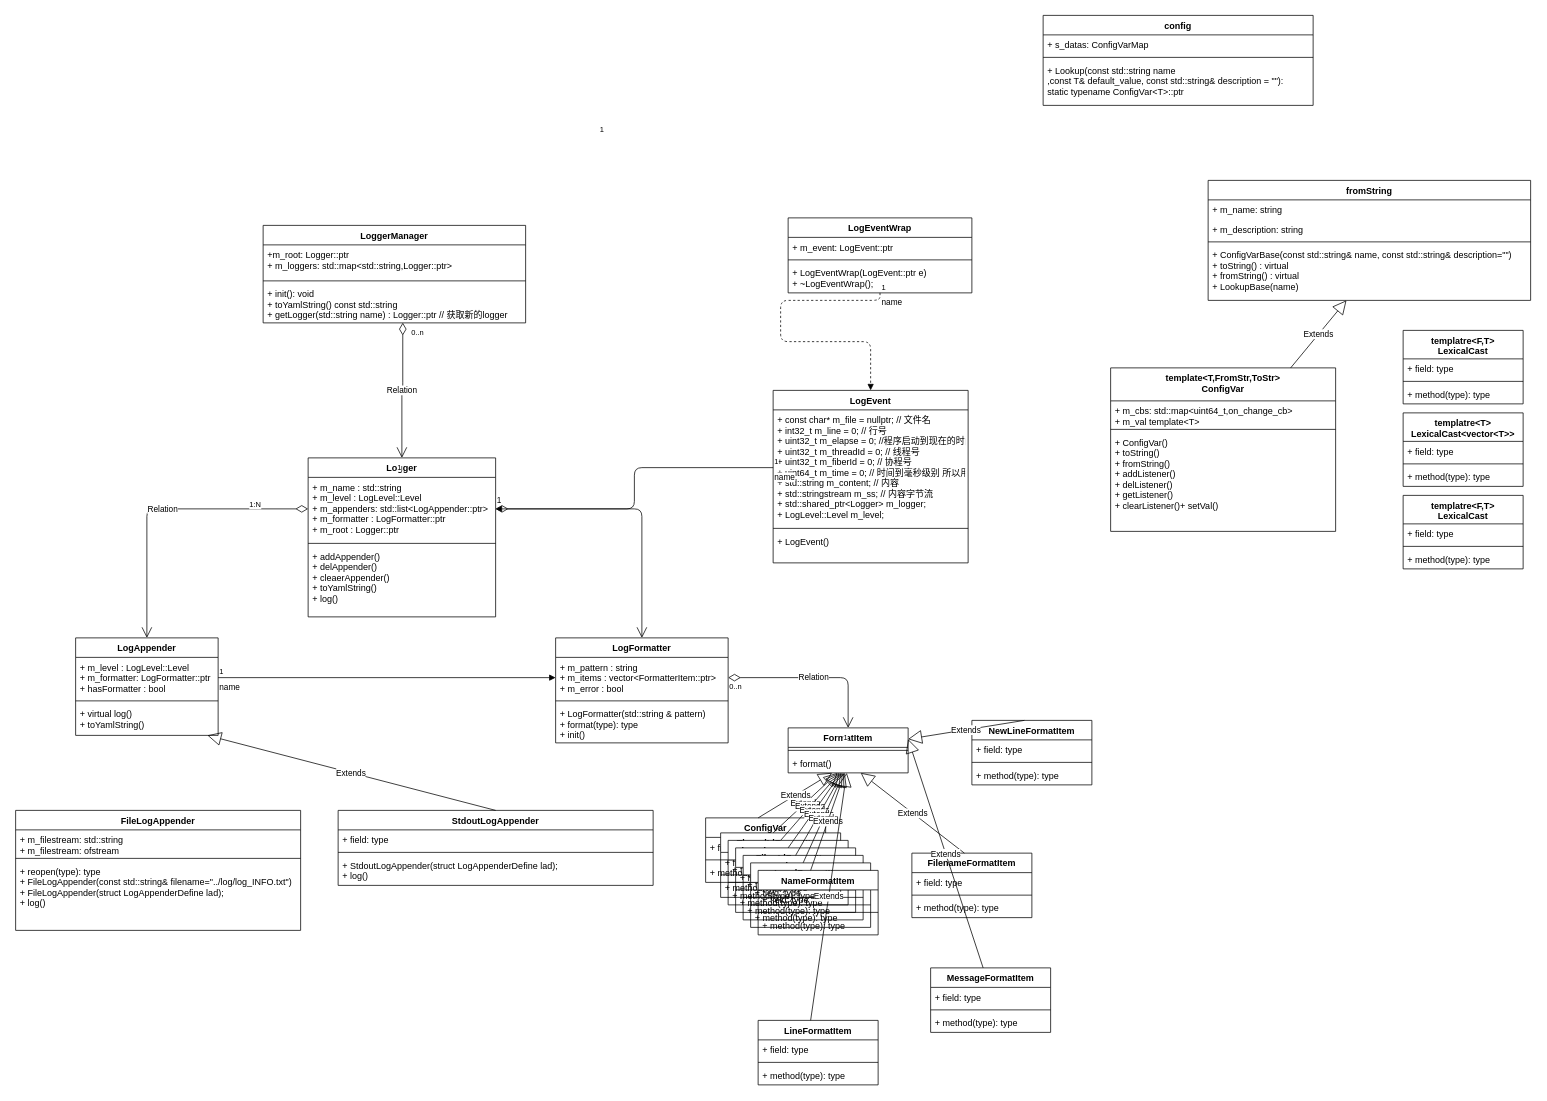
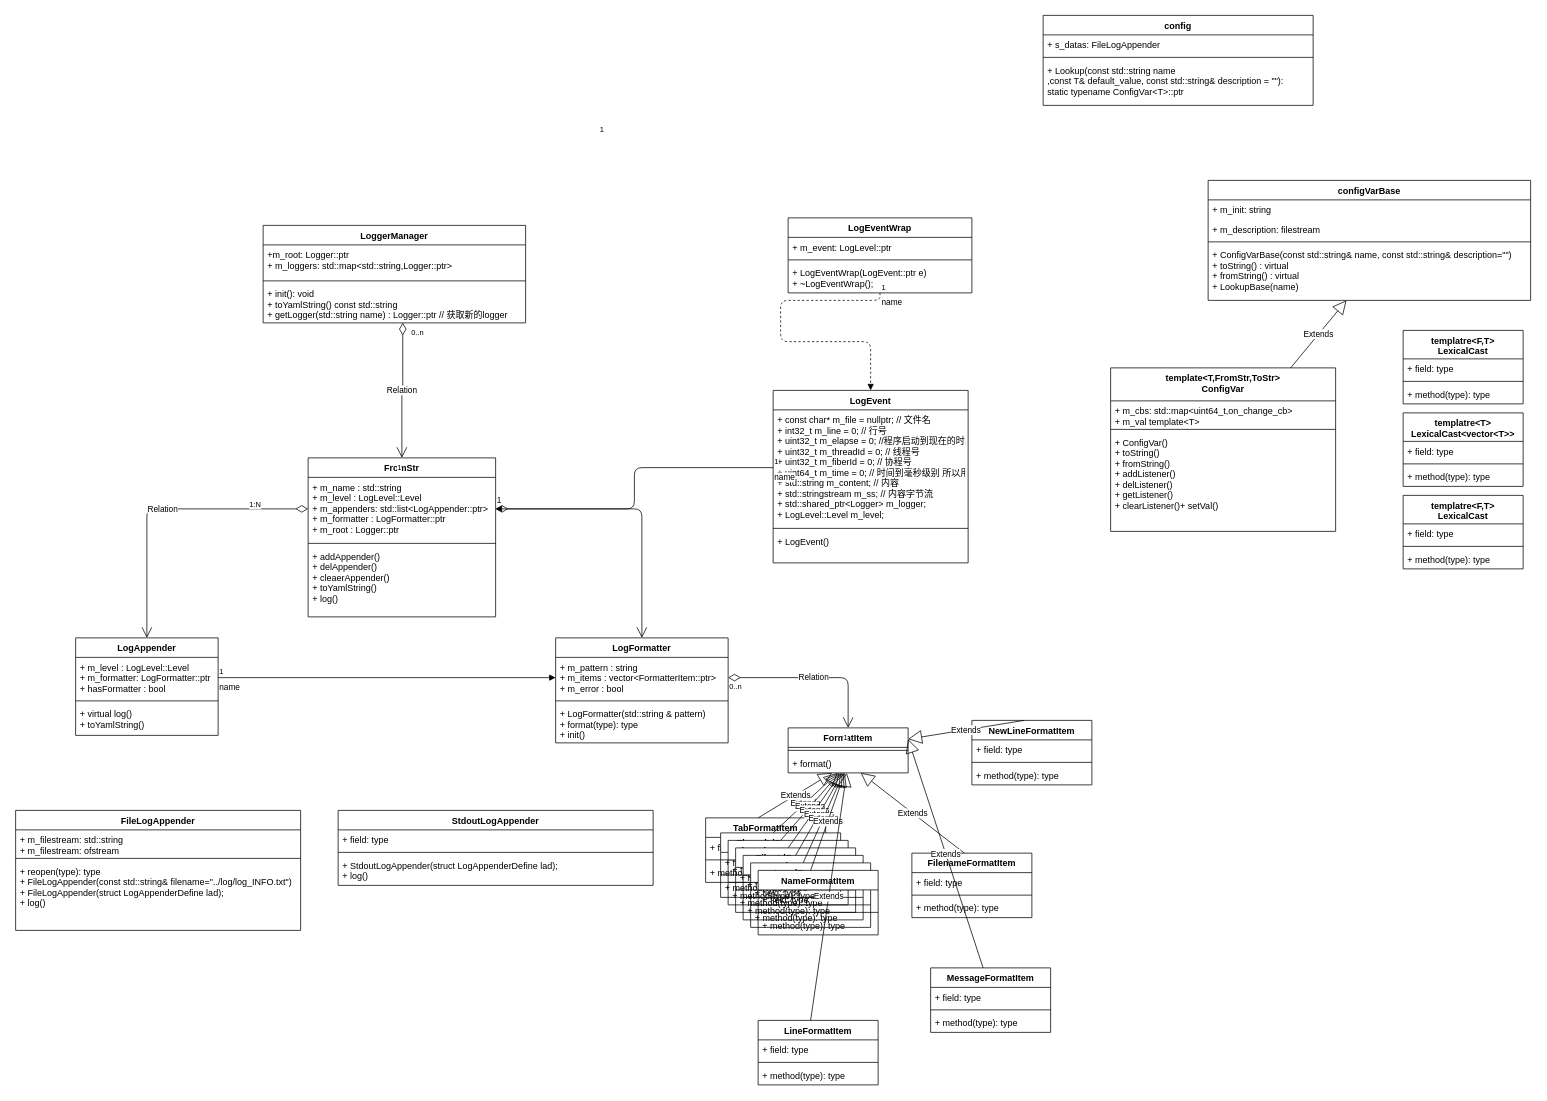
- <mxCell id="110" value="+ s_datas: ConfigVarMap" style="text;strokeColor=none;fillColor=none;align=left;verticalAlign=top;spacingLeft=4;spacingRight=4;overflow=hidden;rotatable=0;points=[[0,0.5],[1,0.5]];portConstraint=eastwest;" parent="109" vertex="1"><mxGeometry y="26" width="360" height="26" as="geometry" /></mxCell>
+ <mxCell id="110" value="+ s_datas: FileLogAppender" style="text;strokeColor=none;fillColor=none;align=left;verticalAlign=top;spacingLeft=4;spacingRight=4;overflow=hidden;rotatable=0;points=[[0,0.5],[1,0.5]];portConstraint=eastwest;" parent="109" vertex="1"><mxGeometry y="26" width="360" height="26" as="geometry" /></mxCell>
- <mxCell id="113" value="fromString" style="swimlane;fontStyle=1;align=center;verticalAlign=top;childLayout=stackLayout;horizontal=1;startSize=26;horizontalStack=0;resizeParent=1;resizeParentMax=0;resizeLast=0;collapsible=1;marginBottom=0;shadow=0;" parent="1" vertex="1"><mxGeometry x="1610" y="240" width="430" height="160" as="geometry" /></mxCell>
+ <mxCell id="113" value="configVarBase" style="swimlane;fontStyle=1;align=center;verticalAlign=top;childLayout=stackLayout;horizontal=1;startSize=26;horizontalStack=0;resizeParent=1;resizeParentMax=0;resizeLast=0;collapsible=1;marginBottom=0;shadow=0;" parent="1" vertex="1"><mxGeometry x="1610" y="240" width="430" height="160" as="geometry" /></mxCell>
- <mxCell id="114" value="+ m_name: string" style="text;strokeColor=none;fillColor=none;align=left;verticalAlign=top;spacingLeft=4;spacingRight=4;overflow=hidden;rotatable=0;points=[[0,0.5],[1,0.5]];portConstraint=eastwest;" parent="113" vertex="1"><mxGeometry y="26" width="430" height="26" as="geometry" /></mxCell>
+ <mxCell id="114" value="+ m_init: string" style="text;strokeColor=none;fillColor=none;align=left;verticalAlign=top;spacingLeft=4;spacingRight=4;overflow=hidden;rotatable=0;points=[[0,0.5],[1,0.5]];portConstraint=eastwest;" parent="113" vertex="1"><mxGeometry y="26" width="430" height="26" as="geometry" /></mxCell>
- <mxCell id="115" value="+ m_description: string" style="text;strokeColor=none;fillColor=none;align=left;verticalAlign=top;spacingLeft=4;spacingRight=4;overflow=hidden;rotatable=0;points=[[0,0.5],[1,0.5]];portConstraint=eastwest;" parent="113" vertex="1"><mxGeometry y="52" width="430" height="26" as="geometry" /></mxCell>
+ <mxCell id="115" value="+ m_description: filestream" style="text;strokeColor=none;fillColor=none;align=left;verticalAlign=top;spacingLeft=4;spacingRight=4;overflow=hidden;rotatable=0;points=[[0,0.5],[1,0.5]];portConstraint=eastwest;" parent="113" vertex="1"><mxGeometry y="52" width="430" height="26" as="geometry" /></mxCell>
- <mxCell id="22" value="+ m_event: LogEvent::ptr" style="text;strokeColor=none;fillColor=none;align=left;verticalAlign=top;spacingLeft=4;spacingRight=4;overflow=hidden;rotatable=0;points=[[0,0.5],[1,0.5]];portConstraint=eastwest;shadow=0;" parent="21" vertex="1"><mxGeometry y="26" width="245" height="26" as="geometry" /></mxCell>
+ <mxCell id="22" value="+ m_event: LogLevel::ptr" style="text;strokeColor=none;fillColor=none;align=left;verticalAlign=top;spacingLeft=4;spacingRight=4;overflow=hidden;rotatable=0;points=[[0,0.5],[1,0.5]];portConstraint=eastwest;shadow=0;" parent="21" vertex="1"><mxGeometry y="26" width="245" height="26" as="geometry" /></mxCell>
- <mxCell id="2" value="Logger&#10;" style="swimlane;fontStyle=1;align=center;verticalAlign=top;childLayout=stackLayout;horizontal=1;startSize=26;horizontalStack=0;resizeParent=1;resizeParentMax=0;resizeLast=0;collapsible=1;marginBottom=0;shadow=0;" parent="1" vertex="1"><mxGeometry x="410" y="610" width="250" height="212" as="geometry" /></mxCell>
+ <mxCell id="2" value="FromStr&#10;" style="swimlane;fontStyle=1;align=center;verticalAlign=top;childLayout=stackLayout;horizontal=1;startSize=26;horizontalStack=0;resizeParent=1;resizeParentMax=0;resizeLast=0;collapsible=1;marginBottom=0;shadow=0;" parent="1" vertex="1"><mxGeometry x="410" y="610" width="250" height="212" as="geometry" /></mxCell>
- <mxCell id="51" value="Extends" style="endArrow=block;endSize=16;endFill=0;html=1;exitX=0.5;exitY=0;exitDx=0;exitDy=0;shadow=0;" parent="1" source="43" target="9" edge="1"><mxGeometry width="160" relative="1" as="geometry"><mxPoint x="340" y="1010" as="sourcePoint" /><mxPoint x="500" y="1010" as="targetPoint" /></mxGeometry></mxCell>
- <mxCell id="54" value="ConfigVar" style="swimlane;fontStyle=1;align=center;verticalAlign=top;childLayout=stackLayout;horizontal=1;startSize=26;horizontalStack=0;resizeParent=1;resizeParentMax=0;resizeLast=0;collapsible=1;marginBottom=0;shadow=0;" parent="1" vertex="1"><mxGeometry x="940" y="1090" width="160" height="86" as="geometry" /></mxCell>
+ <mxCell id="54" value="TabFormatItem" style="swimlane;fontStyle=1;align=center;verticalAlign=top;childLayout=stackLayout;horizontal=1;startSize=26;horizontalStack=0;resizeParent=1;resizeParentMax=0;resizeLast=0;collapsible=1;marginBottom=0;shadow=0;" parent="1" vertex="1"><mxGeometry x="940" y="1090" width="160" height="86" as="geometry" /></mxCell>
